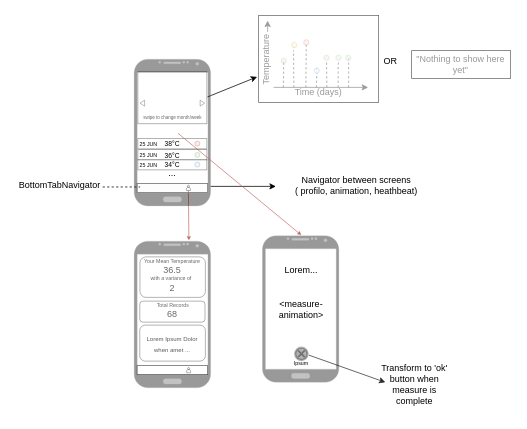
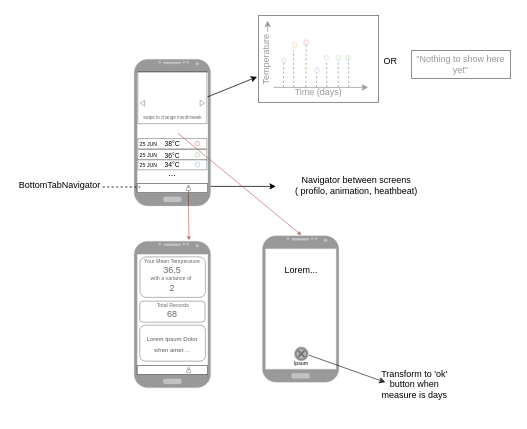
- <mxCell id="81" value="&amp;lt;measure-animation&amp;gt;" style="text;html=1;strokeColor=none;fillColor=none;align=center;verticalAlign=middle;whiteSpace=wrap;rounded=0;opacity=30;" vertex="1" parent="1"><mxGeometry x="381" y="401.5" width="40" height="20" as="geometry" /></mxCell>
- <mxCell id="85" value="Transform to 'ok' button when measure is complete" style="text;html=1;strokeColor=none;fillColor=none;align=center;verticalAlign=middle;whiteSpace=wrap;rounded=0;opacity=30;" vertex="1" parent="1"><mxGeometry x="504" y="473" width="96" height="77" as="geometry" /></mxCell>
+ <mxCell id="85" value="Transform to 'ok' button when measure is days" style="text;html=1;strokeColor=none;fillColor=none;align=center;verticalAlign=middle;whiteSpace=wrap;rounded=0;opacity=30;" vertex="1" parent="1"><mxGeometry x="504" y="473" width="96" height="77" as="geometry" /></mxCell>
